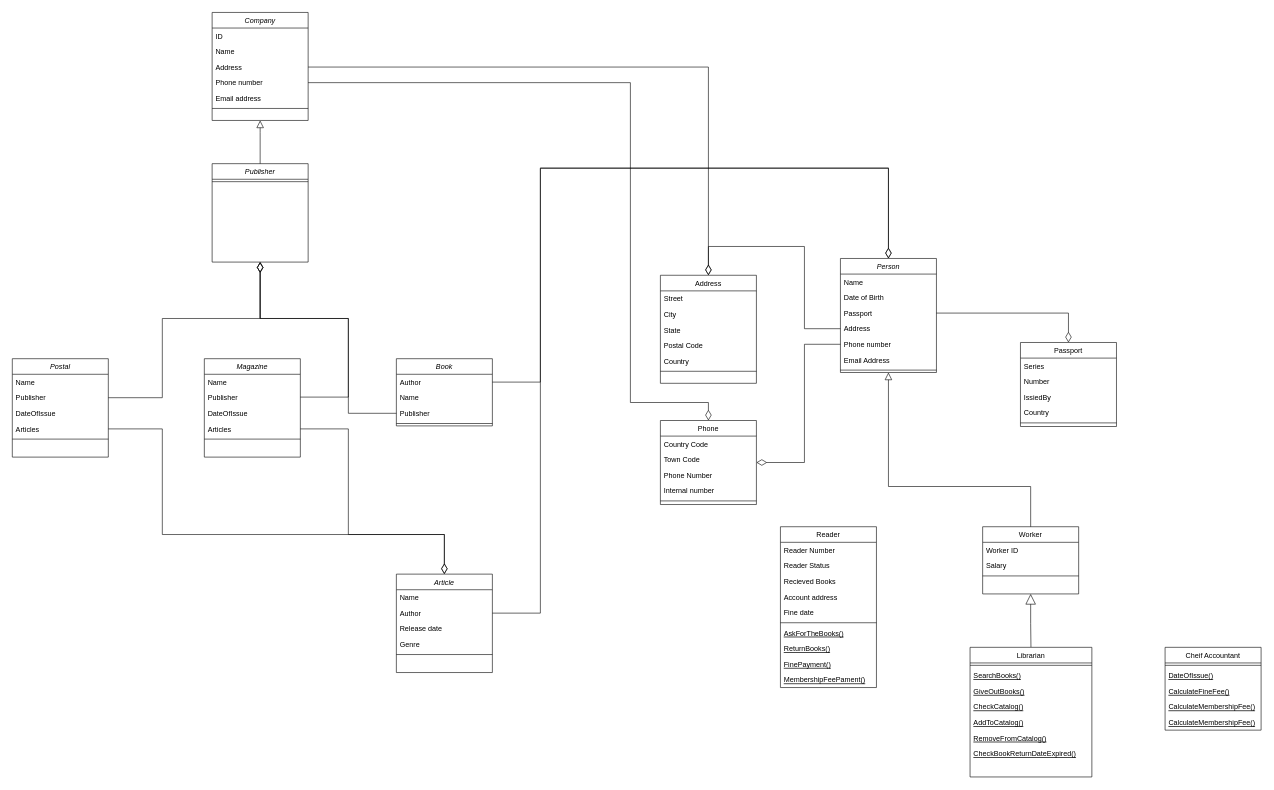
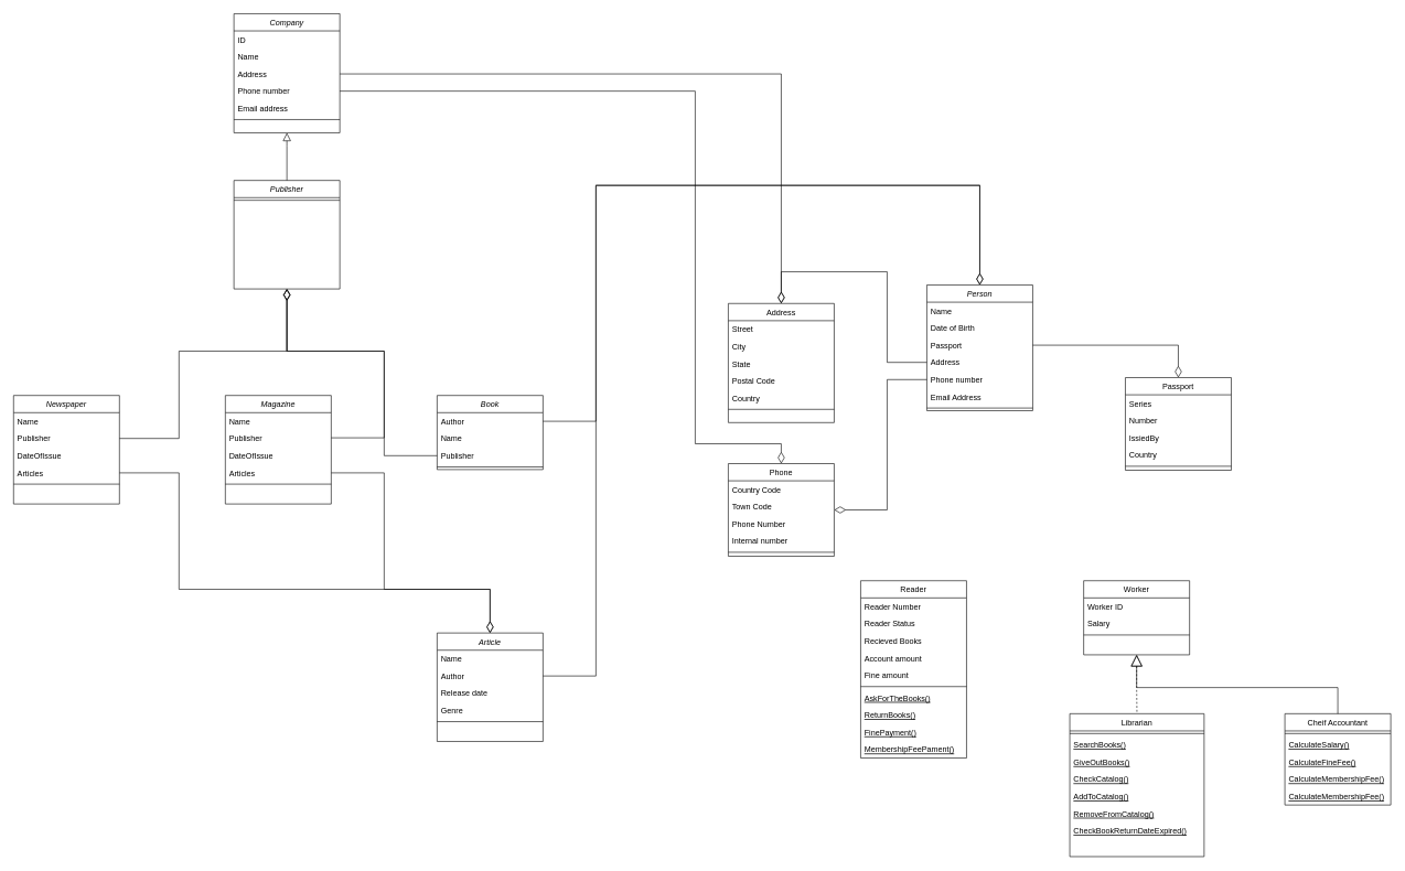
- <mxCell id="76" value="Postal" style="swimlane;fontStyle=2;align=center;verticalAlign=top;childLayout=stackLayout;horizontal=1;startSize=26;horizontalStack=0;resizeParent=1;resizeLast=0;collapsible=1;marginBottom=0;rounded=0;shadow=0;strokeWidth=1;" vertex="1" parent="1"><mxGeometry x="20" y="597" width="160" height="164" as="geometry"><mxRectangle x="230" y="140" width="160" height="26" as="alternateBounds" /></mxGeometry></mxCell>
+ <mxCell id="76" value="Newspaper" style="swimlane;fontStyle=2;align=center;verticalAlign=top;childLayout=stackLayout;horizontal=1;startSize=26;horizontalStack=0;resizeParent=1;resizeLast=0;collapsible=1;marginBottom=0;rounded=0;shadow=0;strokeWidth=1;" vertex="1" parent="1"><mxGeometry x="20" y="597" width="160" height="164" as="geometry"><mxRectangle x="230" y="140" width="160" height="26" as="alternateBounds" /></mxGeometry></mxCell>
- <mxCell id="26" value="" style="endArrow=block;endSize=10;endFill=0;shadow=0;strokeWidth=1;rounded=0;edgeStyle=elbowEdgeStyle;elbow=vertical;" parent="1" source="22" target="2" edge="1"><mxGeometry width="160" relative="1" as="geometry"><mxPoint x="1390" y="740" as="sourcePoint" /><mxPoint x="1490" y="638" as="targetPoint" /><Array as="points"><mxPoint x="1480" y="810" /></Array></mxGeometry></mxCell>
- <mxCell id="14" value="Account address" style="text;align=left;verticalAlign=top;spacingLeft=4;spacingRight=4;overflow=hidden;rotatable=0;points=[[0,0.5],[1,0.5]];portConstraint=eastwest;rounded=0;shadow=0;html=0;" vertex="1" parent="10"><mxGeometry y="104" width="160" height="26" as="geometry" /></mxCell>
+ <mxCell id="14" value="Account amount" style="text;align=left;verticalAlign=top;spacingLeft=4;spacingRight=4;overflow=hidden;rotatable=0;points=[[0,0.5],[1,0.5]];portConstraint=eastwest;rounded=0;shadow=0;html=0;" vertex="1" parent="10"><mxGeometry y="104" width="160" height="26" as="geometry" /></mxCell>
- <mxCell id="15" value="Fine date" style="text;align=left;verticalAlign=top;spacingLeft=4;spacingRight=4;overflow=hidden;rotatable=0;points=[[0,0.5],[1,0.5]];portConstraint=eastwest;rounded=0;shadow=0;html=0;" vertex="1" parent="10"><mxGeometry y="130" width="160" height="26" as="geometry" /></mxCell>
+ <mxCell id="15" value="Fine amount" style="text;align=left;verticalAlign=top;spacingLeft=4;spacingRight=4;overflow=hidden;rotatable=0;points=[[0,0.5],[1,0.5]];portConstraint=eastwest;rounded=0;shadow=0;html=0;" vertex="1" parent="10"><mxGeometry y="130" width="160" height="26" as="geometry" /></mxCell>
+ <mxCell id="88" value="" style="edgeStyle=orthogonalEdgeStyle;rounded=0;orthogonalLoop=1;jettySize=auto;html=1;endArrow=none;endSize=15;endFill=0;shadow=0;strokeWidth=1;startArrow=block;startFill=0;startSize=15;exitX=0.5;exitY=1;exitDx=0;exitDy=0;entryX=0.5;entryY=0;entryDx=0;entryDy=0;" edge="1" parent="1" source="22" target="82"><mxGeometry relative="1" as="geometry"><mxPoint x="1727" y="999" as="sourcePoint" /><mxPoint x="1727" y="1079" as="targetPoint" /></mxGeometry></mxCell>
- <mxCell id="21" value="" style="edgeStyle=orthogonalEdgeStyle;rounded=0;orthogonalLoop=1;jettySize=auto;html=1;endArrow=none;endSize=15;endFill=0;shadow=0;strokeWidth=1;startArrow=block;startFill=0;startSize=15;" edge="1" parent="1" source="22" target="34"><mxGeometry relative="1" as="geometry" /></mxCell>
+ <mxCell id="21" value="" style="edgeStyle=orthogonalEdgeStyle;rounded=0;orthogonalLoop=1;jettySize=auto;html=1;endArrow=none;endSize=15;endFill=0;shadow=0;strokeWidth=1;startArrow=block;startFill=0;startSize=15;dashed=1;" edge="1" parent="1" source="22" target="34"><mxGeometry relative="1" as="geometry" /></mxCell>
- <mxCell id="84" value="DateOfIssue()" style="text;align=left;verticalAlign=top;spacingLeft=4;spacingRight=4;overflow=hidden;rotatable=0;points=[[0,0.5],[1,0.5]];portConstraint=eastwest;fontStyle=4" vertex="1" parent="82"><mxGeometry y="34" width="160" height="26" as="geometry" /></mxCell>
+ <mxCell id="84" value="CalculateSalary()" style="text;align=left;verticalAlign=top;spacingLeft=4;spacingRight=4;overflow=hidden;rotatable=0;points=[[0,0.5],[1,0.5]];portConstraint=eastwest;fontStyle=4" vertex="1" parent="82"><mxGeometry y="34" width="160" height="26" as="geometry" /></mxCell>
